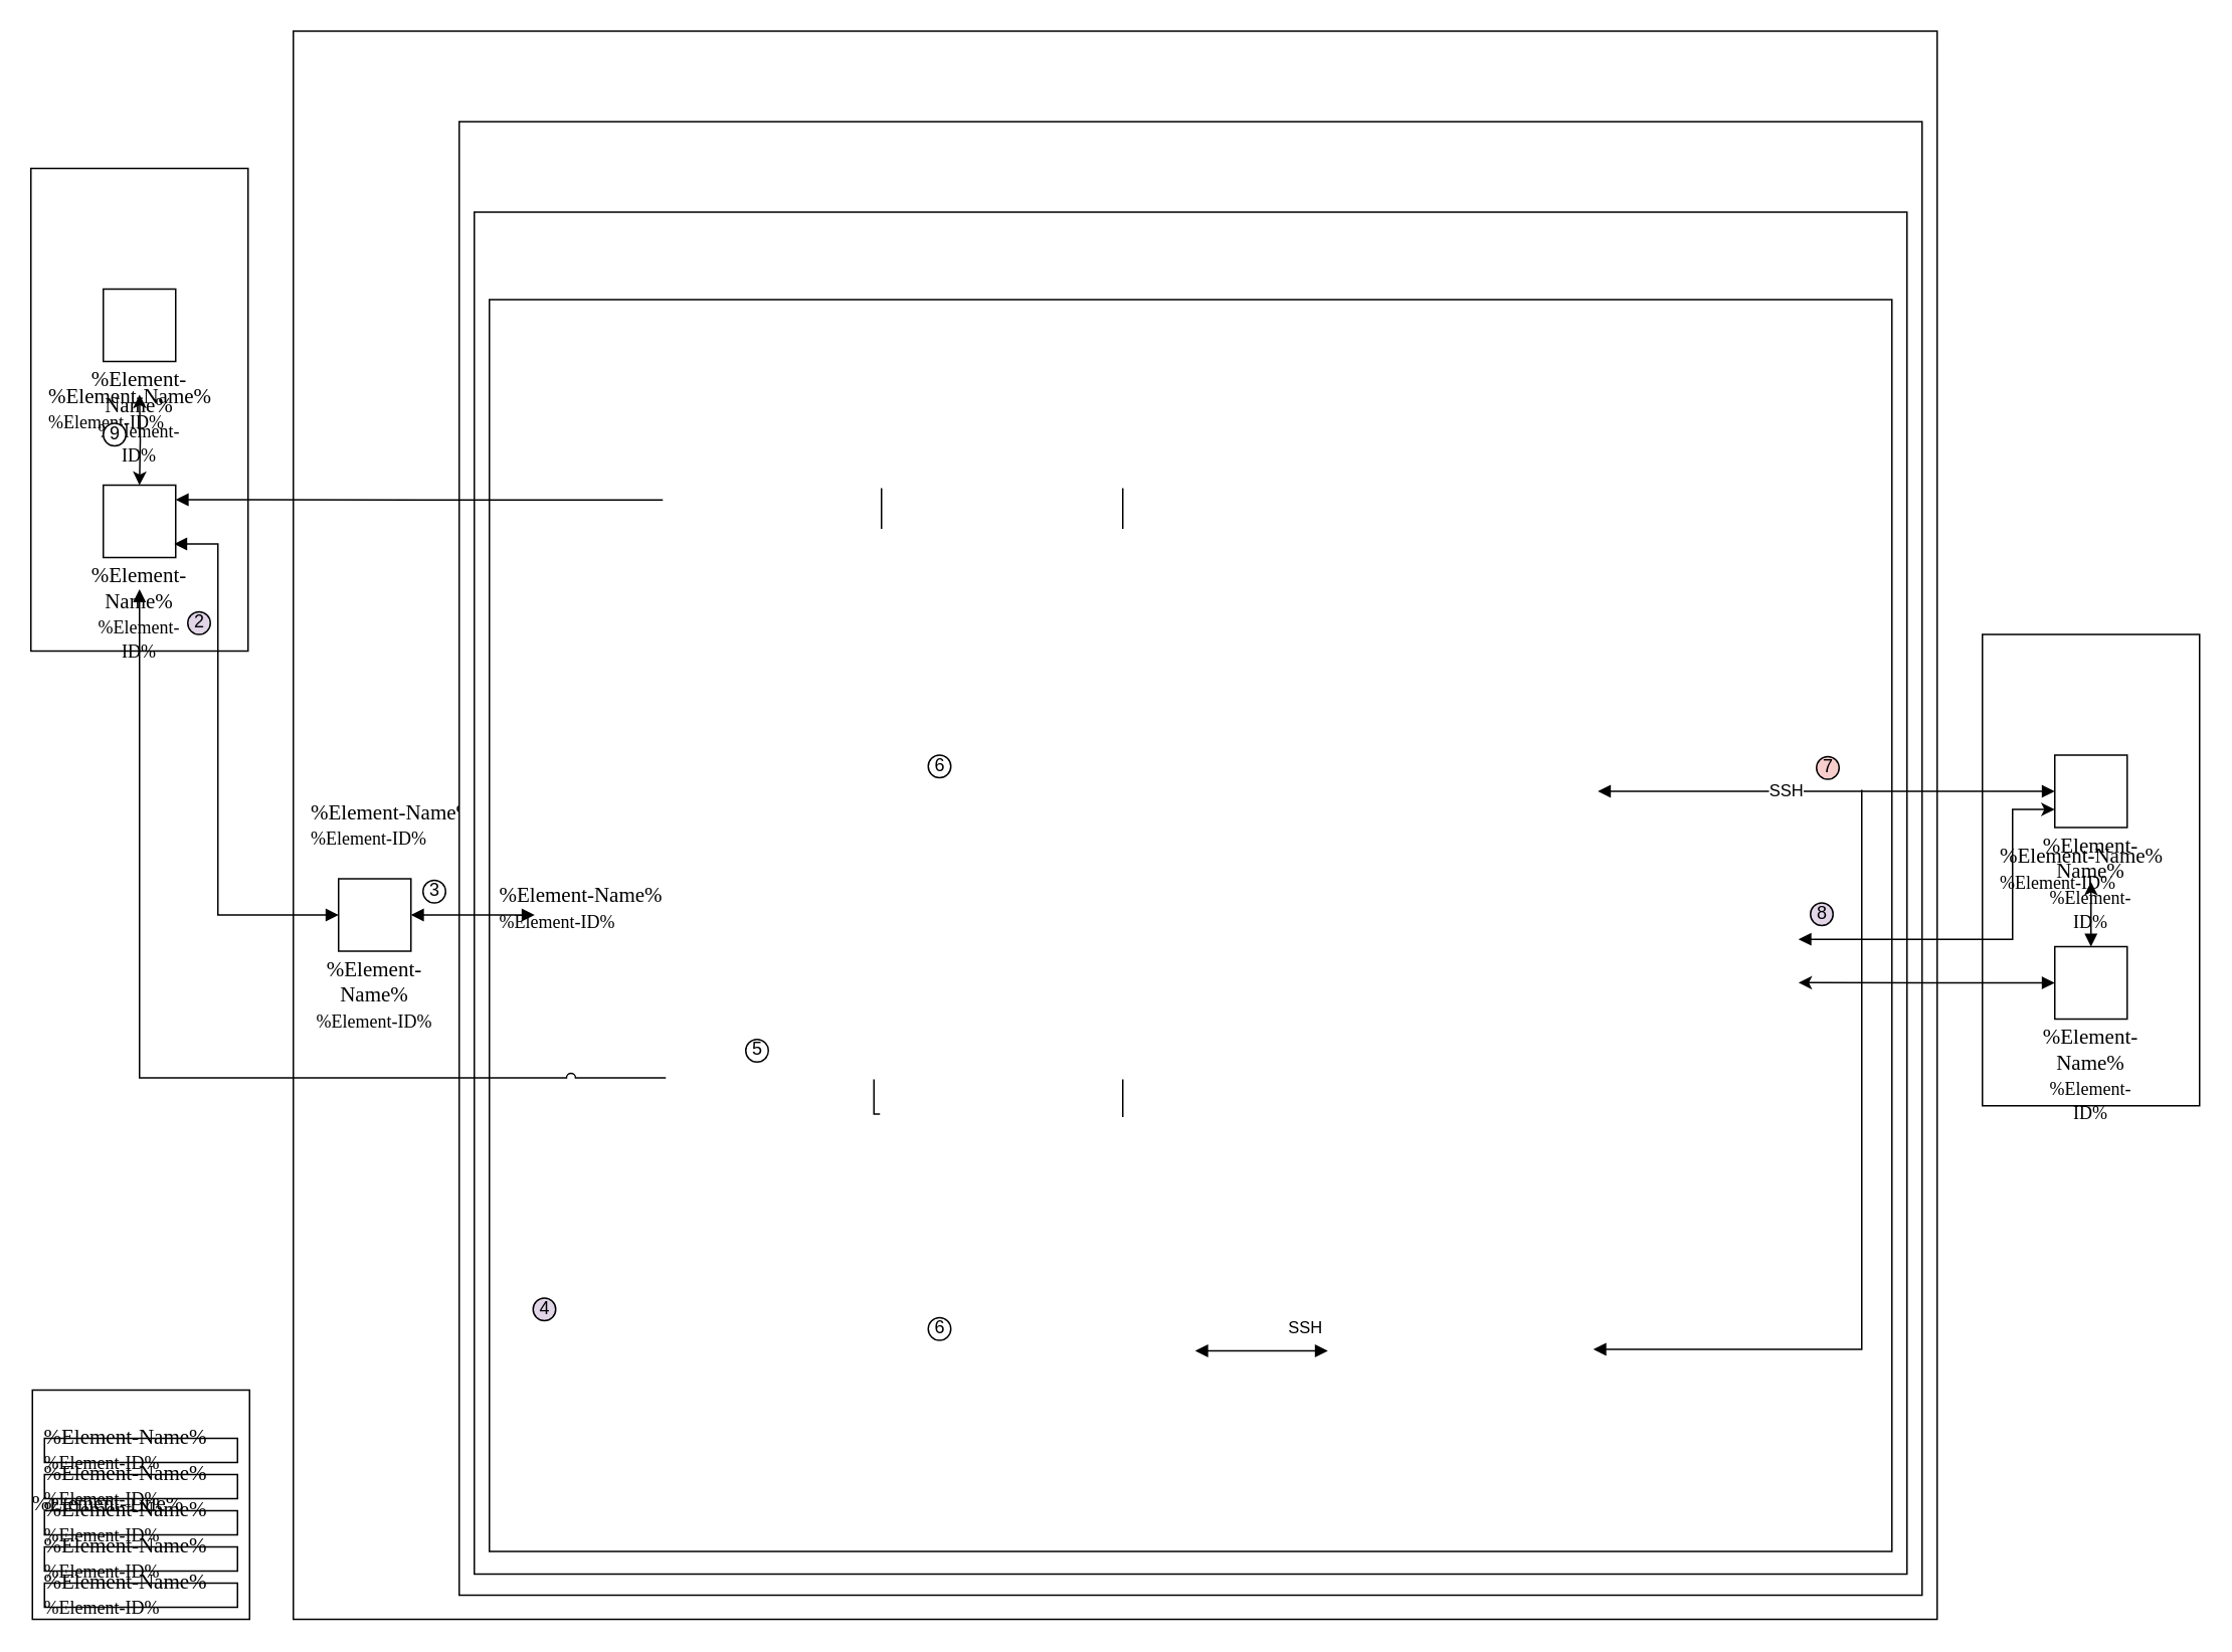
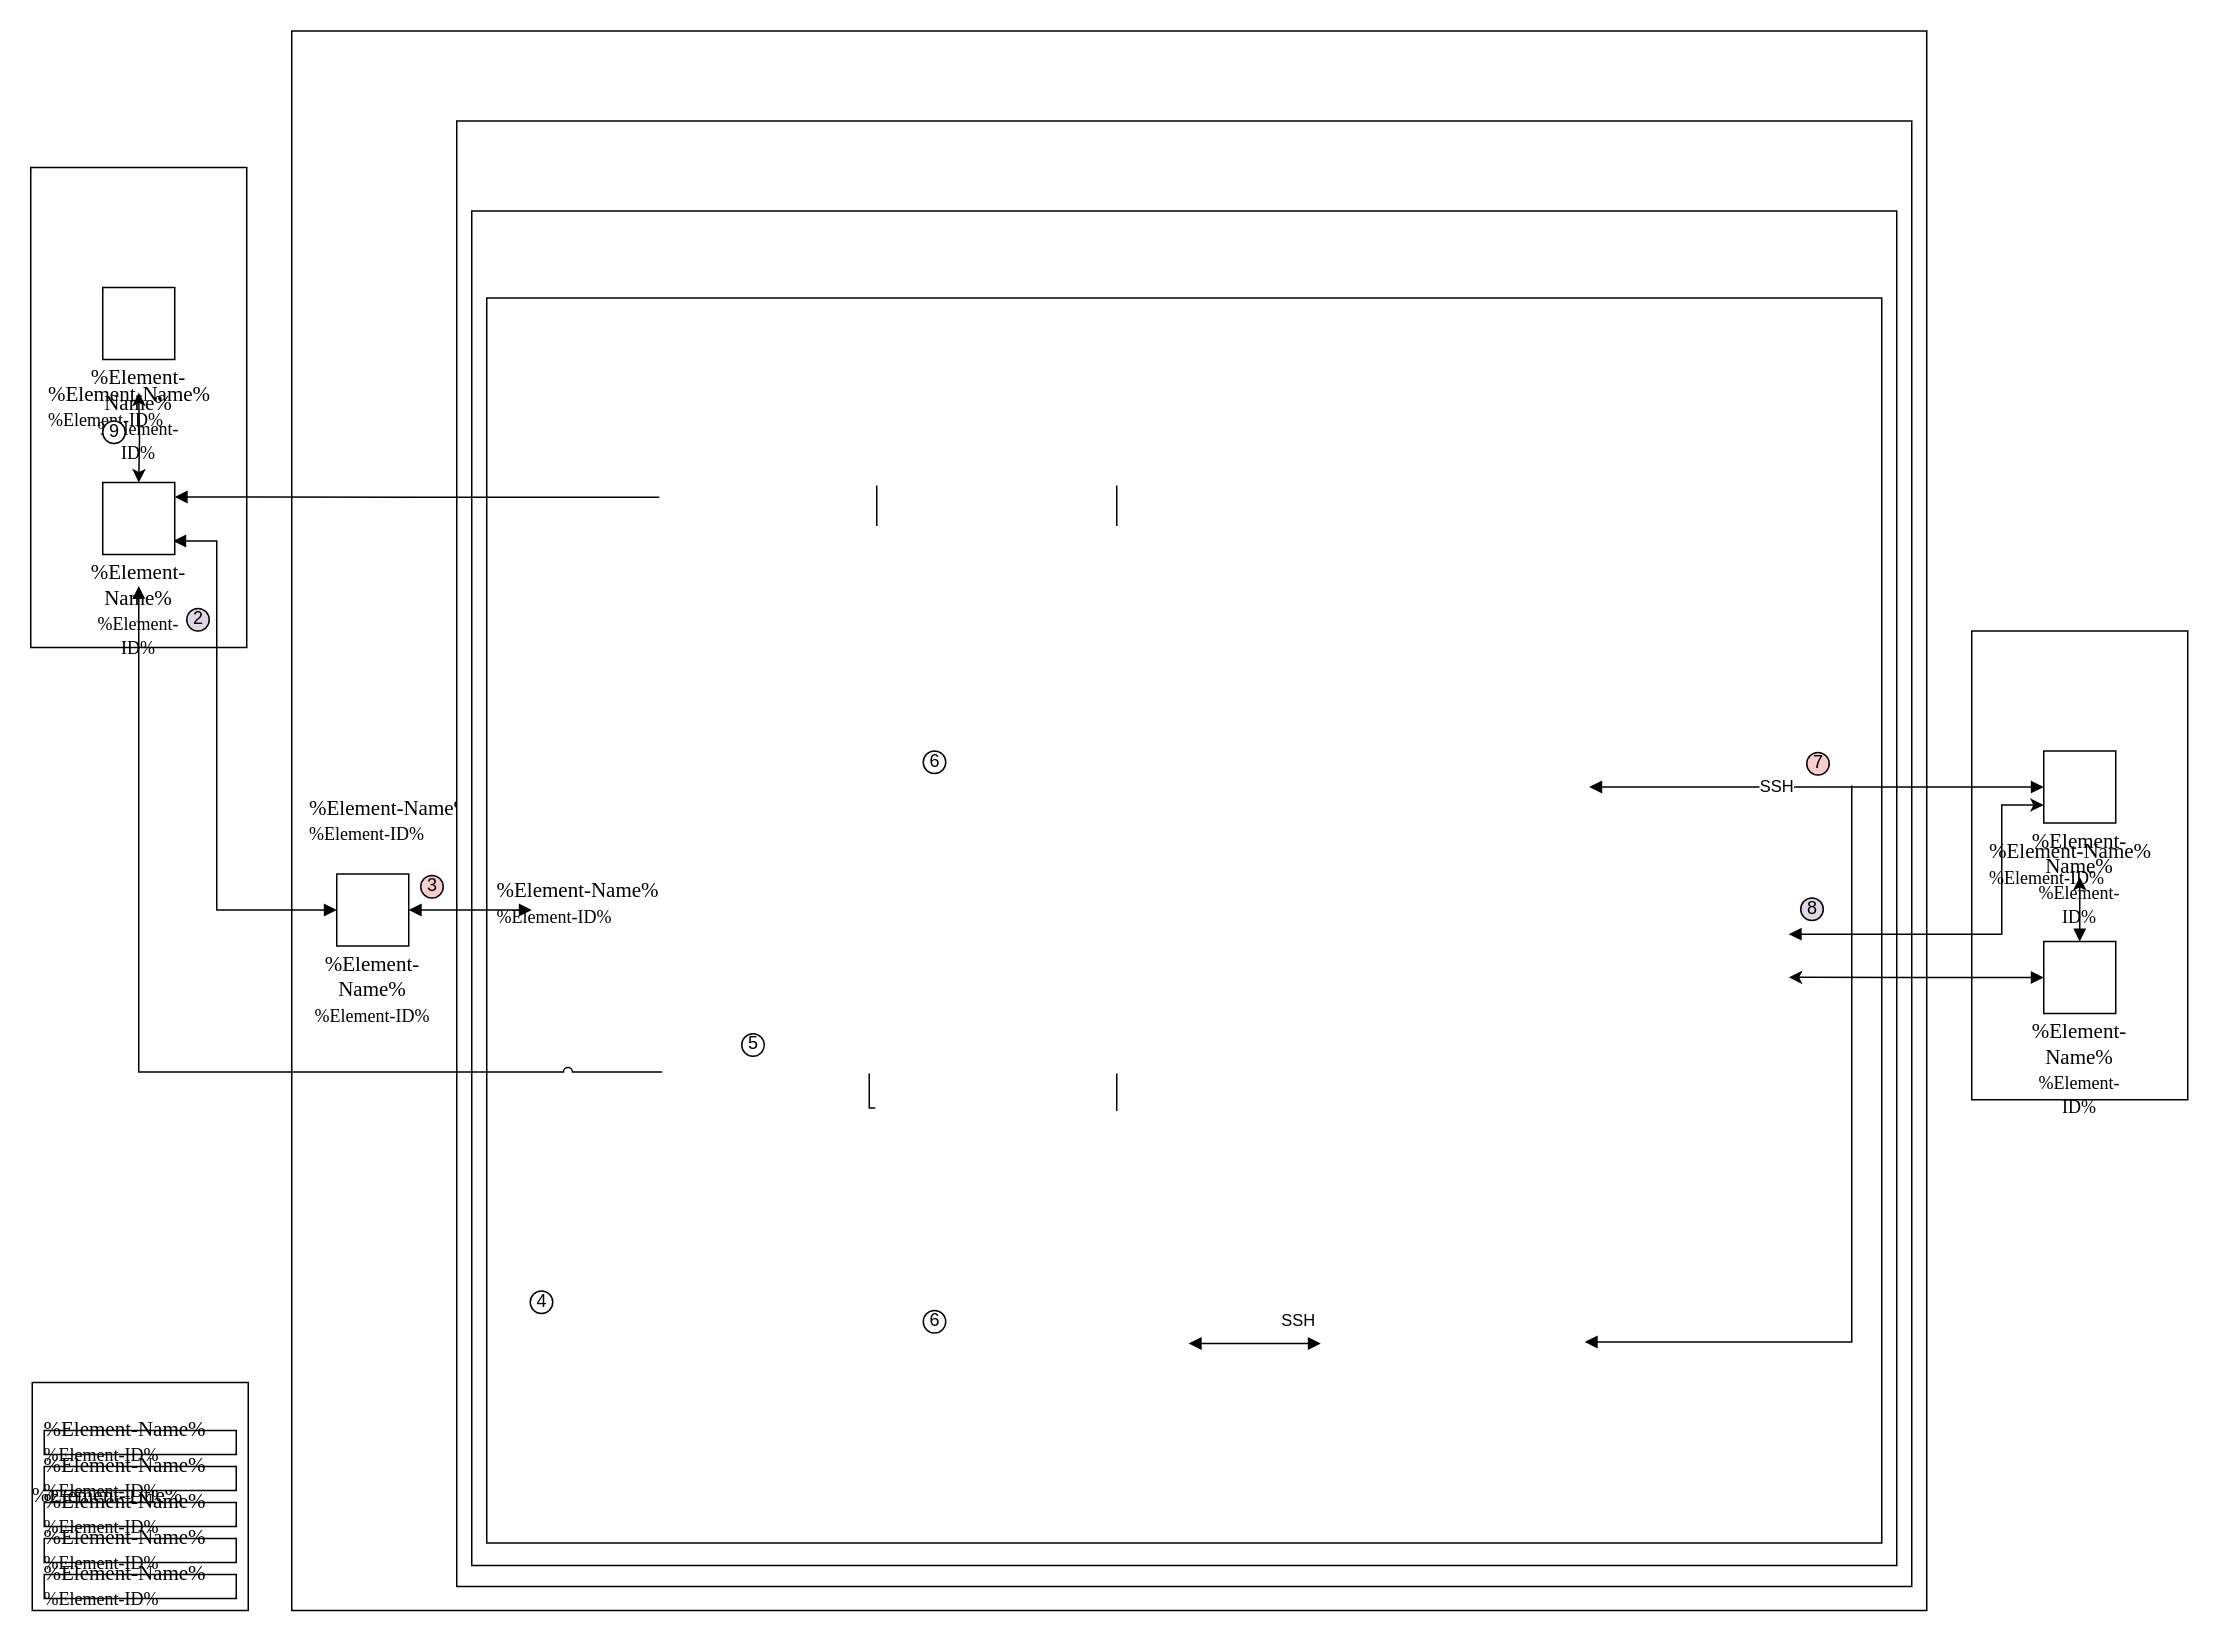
- <mxCell id="64" value="3" style="ellipse;whiteSpace=wrap;html=1;aspect=fixed;spacingLeft=1;spacingBottom=2;" parent="1" vertex="1"><mxGeometry x="280" y="583" width="15" height="15" as="geometry" /></mxCell>
+ <mxCell id="64" value="3" style="ellipse;whiteSpace=wrap;html=1;aspect=fixed;spacingLeft=1;spacingBottom=2;fillColor=#f8cecc;" parent="1" vertex="1"><mxGeometry x="280" y="583" width="15" height="15" as="geometry" /></mxCell>
- <mxCell id="65" value="4" style="ellipse;whiteSpace=wrap;html=1;aspect=fixed;spacingLeft=1;spacingBottom=2;fillColor=#e1d5e7;" parent="1" vertex="1"><mxGeometry x="353" y="860" width="15" height="15" as="geometry" /></mxCell>
+ <mxCell id="65" value="4" style="ellipse;whiteSpace=wrap;html=1;aspect=fixed;spacingLeft=1;spacingBottom=2;" parent="1" vertex="1"><mxGeometry x="353" y="860" width="15" height="15" as="geometry" /></mxCell>
